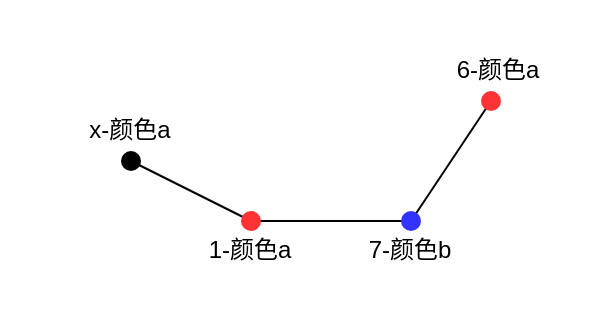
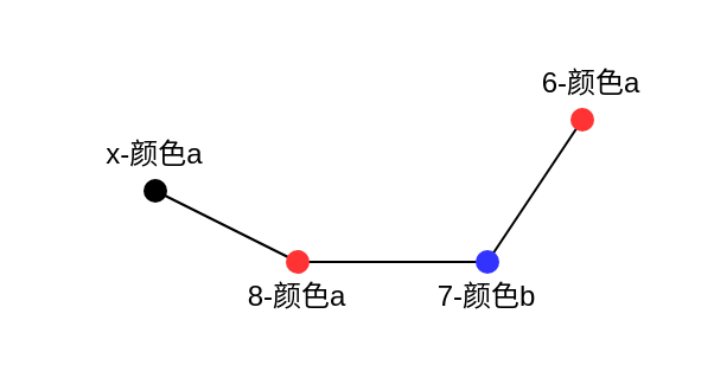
- <mxCell id="9" value="1-颜色a" style="text;html=1;strokeColor=none;fillColor=none;align=center;verticalAlign=middle;whiteSpace=wrap;rounded=0;sketch=0;fillStyle=solid;pointerEvents=1;fontFamily=Helvetica;fontSize=12;fontColor=default;" vertex="1" parent="1"><mxGeometry x="95" y="110" width="60" height="30" as="geometry" /></mxCell>
+ <mxCell id="9" value="8-颜色a" style="text;html=1;strokeColor=none;fillColor=none;align=center;verticalAlign=middle;whiteSpace=wrap;rounded=0;sketch=0;fillStyle=solid;pointerEvents=1;fontFamily=Helvetica;fontSize=12;fontColor=default;" vertex="1" parent="1"><mxGeometry x="95" y="110" width="60" height="30" as="geometry" /></mxCell>
